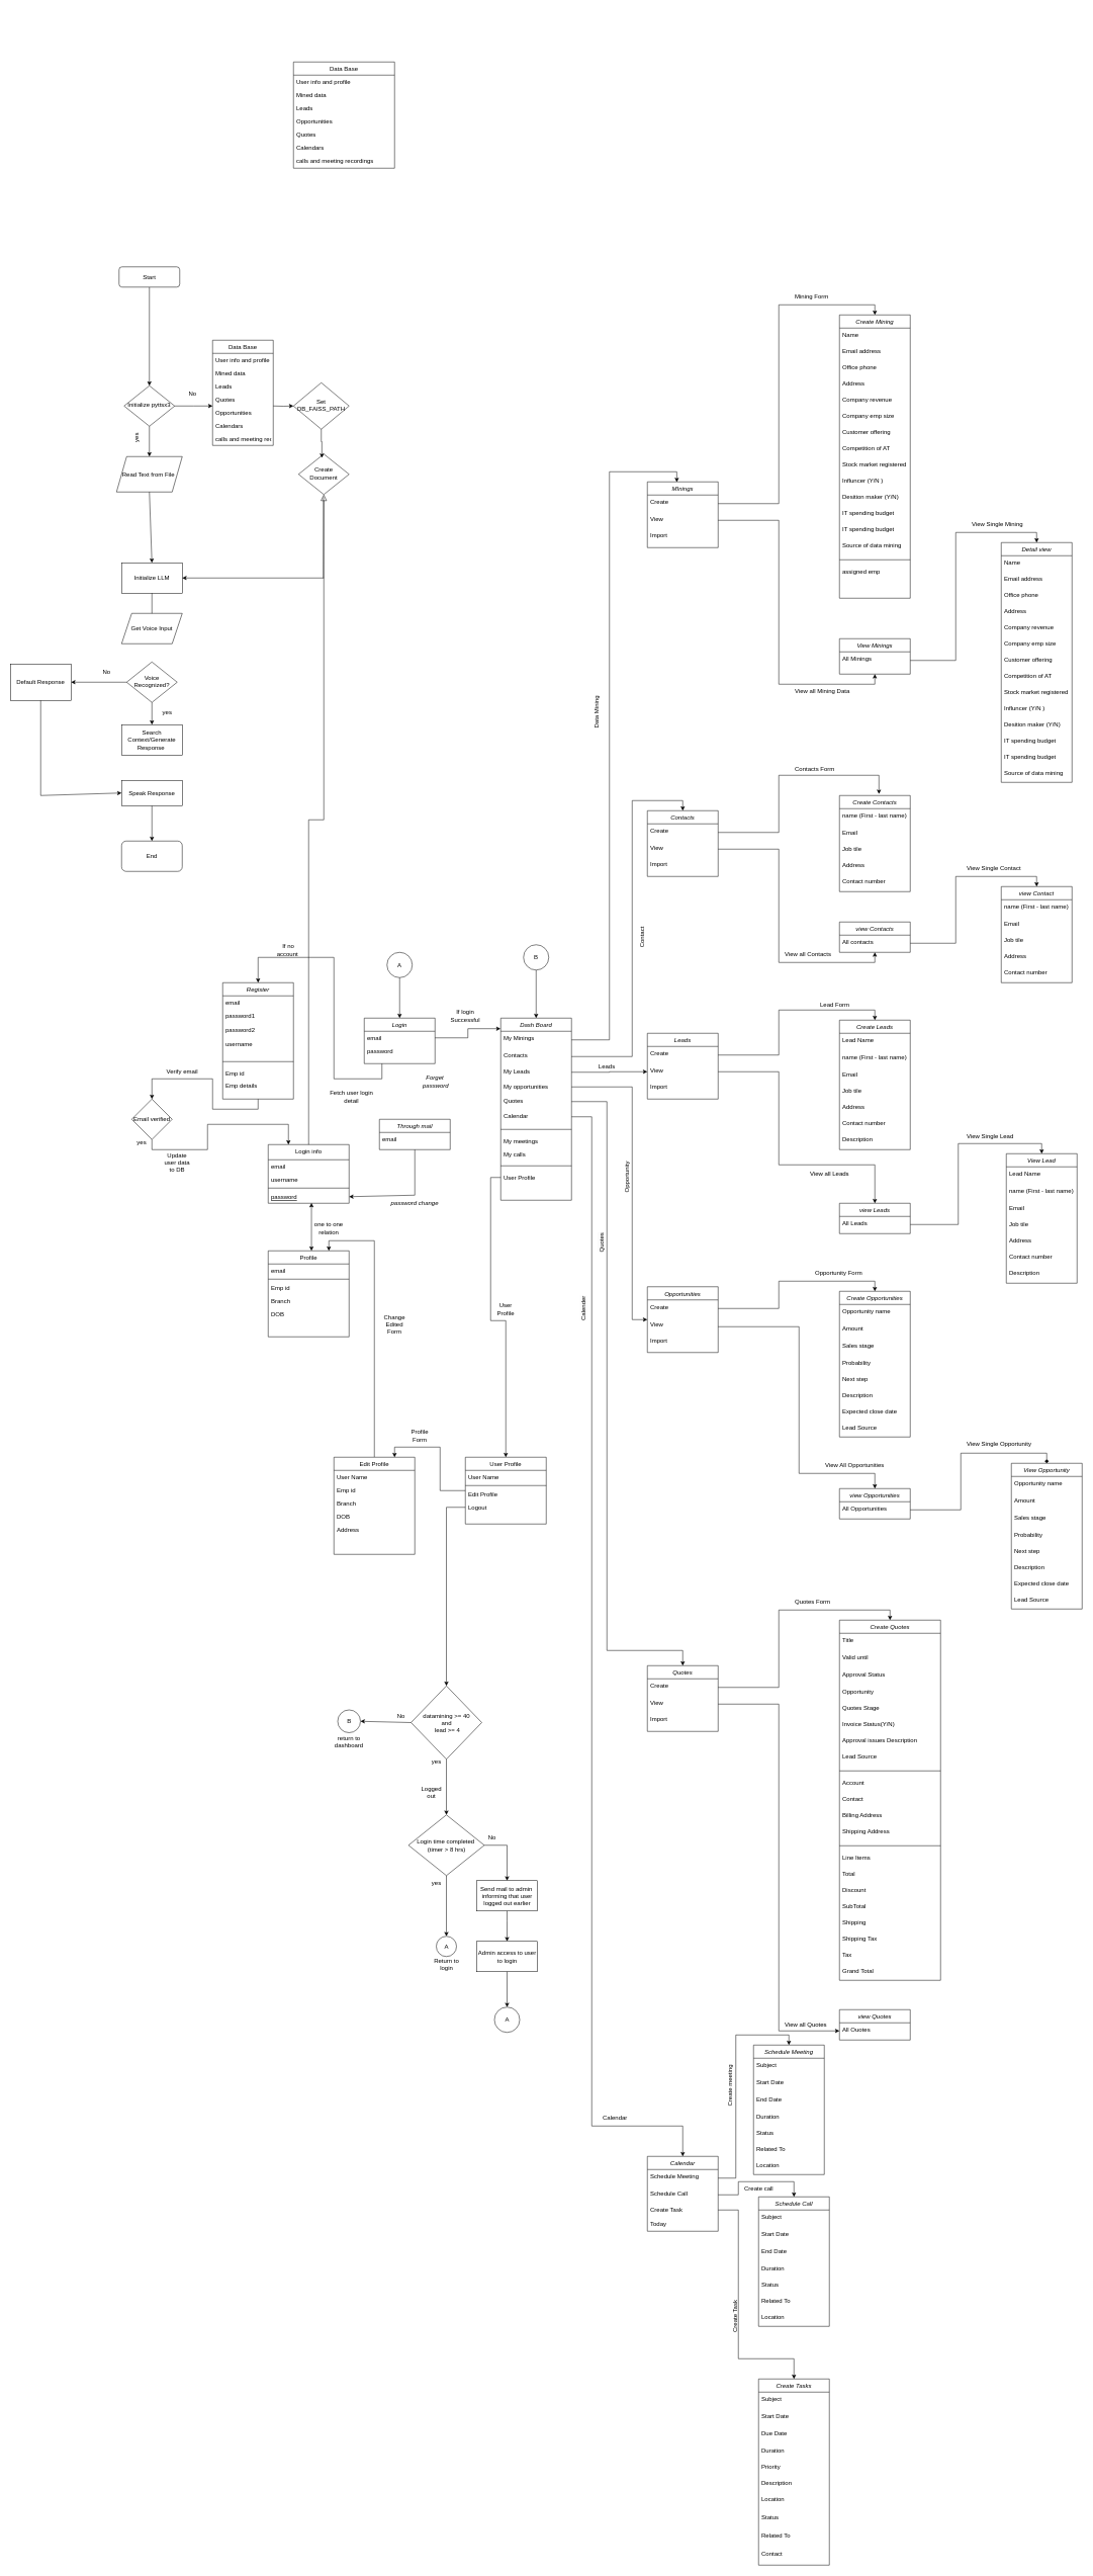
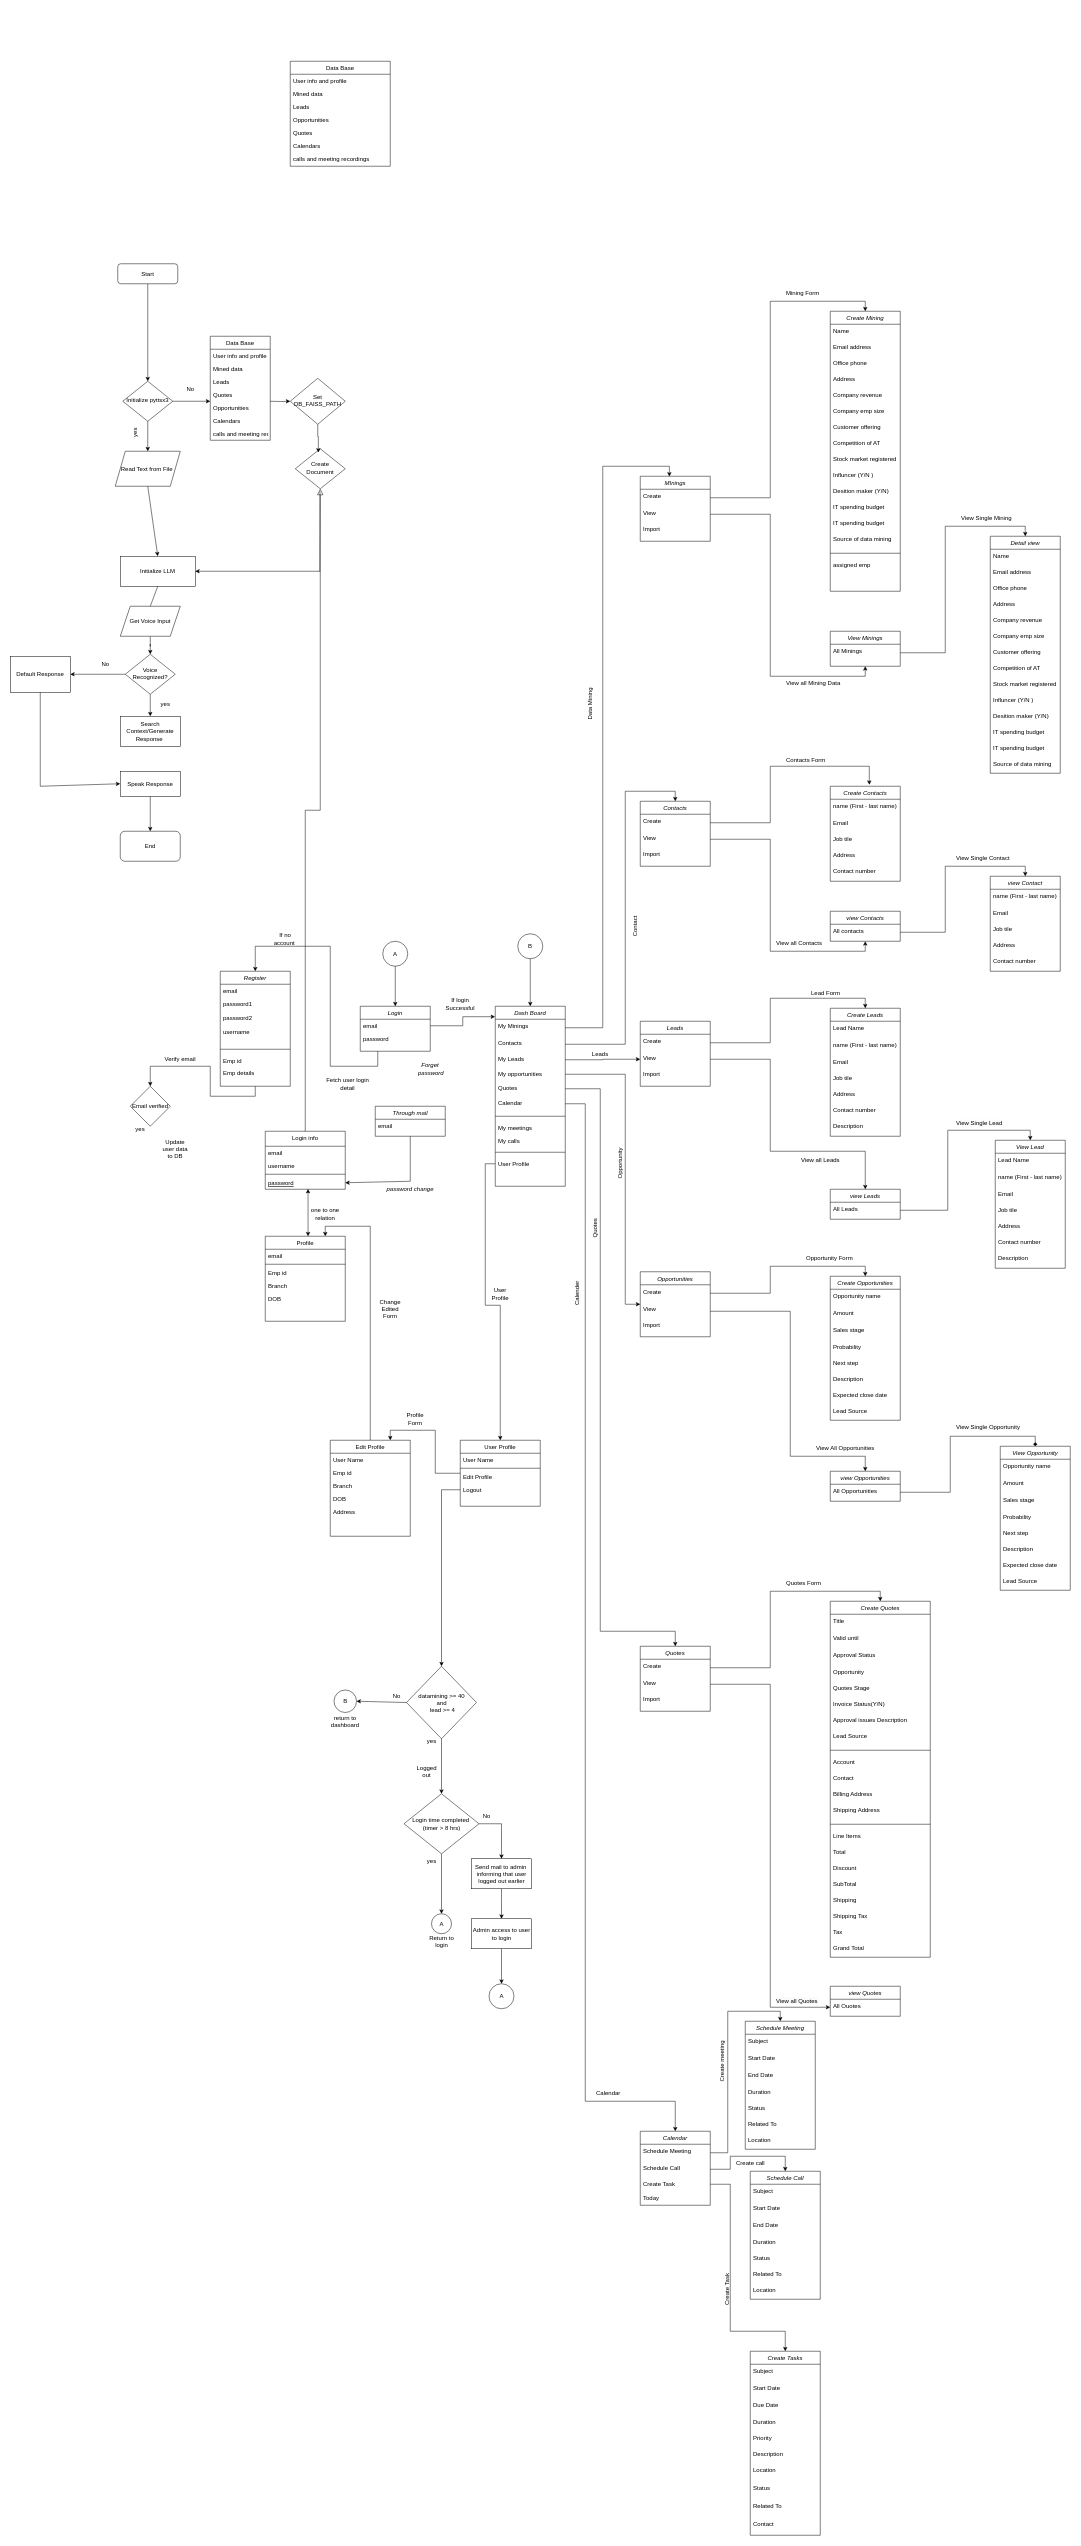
- <mxCell id="325" value="Initialize LLM  " style="rounded=0;whiteSpace=wrap;html=1;" parent="1" vertex="1"><mxGeometry x="240" y="1112" width="120" height="60" as="geometry" /></mxCell>
+ <mxCell id="325" value="Initialize LLM  " style="rounded=0;whiteSpace=wrap;html=1;" parent="1" vertex="1"><mxGeometry x="240" y="1112" width="150" height="60" as="geometry" /></mxCell>
+ <mxCell id="326" style="edgeStyle=orthogonalEdgeStyle;rounded=0;orthogonalLoop=1;jettySize=auto;html=1;entryX=0.5;entryY=0;entryDx=0;entryDy=0;" parent="1" source="327" target="330" edge="1"><mxGeometry relative="1" as="geometry" /></mxCell>
- <mxCell id="204" value="" style="endArrow=classic;html=1;rounded=0;exitX=0.5;exitY=1;exitDx=0;exitDy=0;entryX=0.25;entryY=0;entryDx=0;entryDy=0;" parent="1" source="213" target="181" edge="1"><mxGeometry width="50" height="50" relative="1" as="geometry"><mxPoint x="300" y="2232" as="sourcePoint" /><mxPoint x="490" y="2082" as="targetPoint" /><Array as="points"><mxPoint x="300" y="2272" /><mxPoint x="410" y="2272" /><mxPoint x="410" y="2222" /><mxPoint x="570" y="2222" /></Array></mxGeometry></mxCell>
